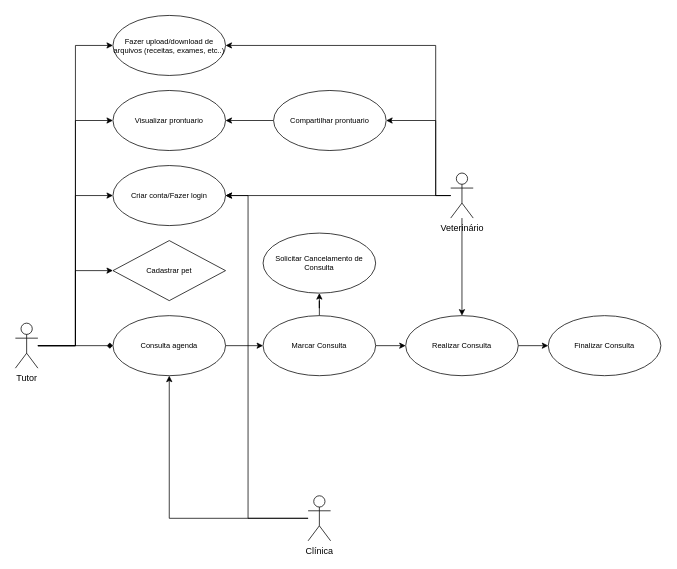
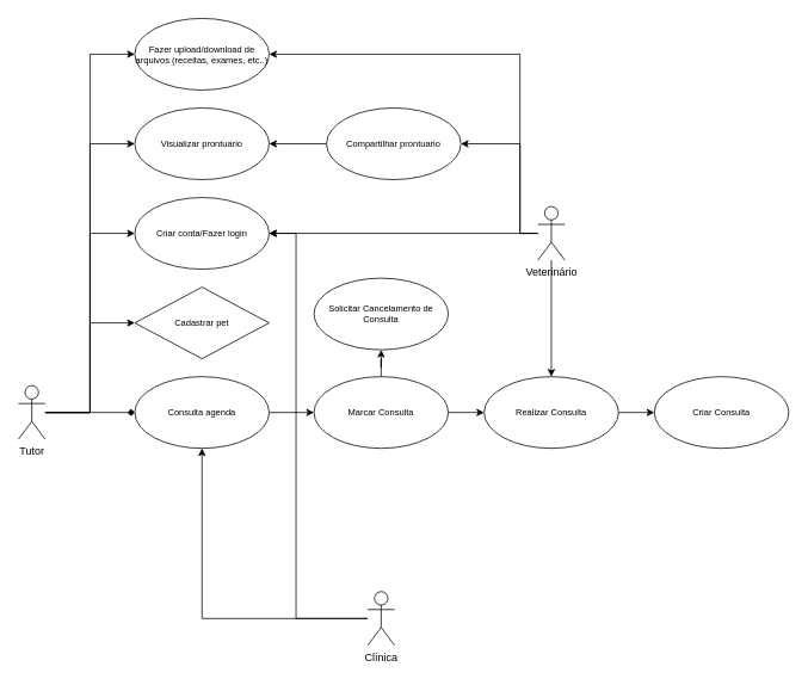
- <mxCell id="27" value="Finalizar Consulta" style="ellipse;whiteSpace=wrap;html=1;fontSize=10;" vertex="1" parent="1"><mxGeometry x="730" y="420" width="150" height="80" as="geometry" /></mxCell>
+ <mxCell id="27" value="Criar Consulta" style="ellipse;whiteSpace=wrap;html=1;fontSize=10;" vertex="1" parent="1"><mxGeometry x="730" y="420" width="150" height="80" as="geometry" /></mxCell>
